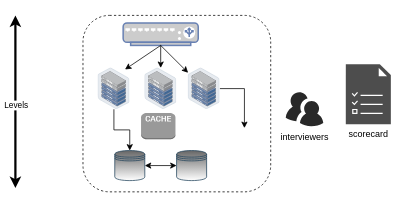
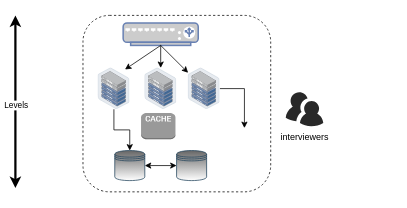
- <mxCell id="16" value="scorecard" style="sketch=0;pointerEvents=1;shadow=0;dashed=0;html=1;strokeColor=none;fillColor=#4D4D4D;labelPosition=center;verticalLabelPosition=bottom;verticalAlign=top;align=center;outlineConnect=0;shape=mxgraph.veeam2.task_list;" vertex="1" parent="1"><mxGeometry x="460" y="85" width="60" height="80" as="geometry" /></mxCell>
